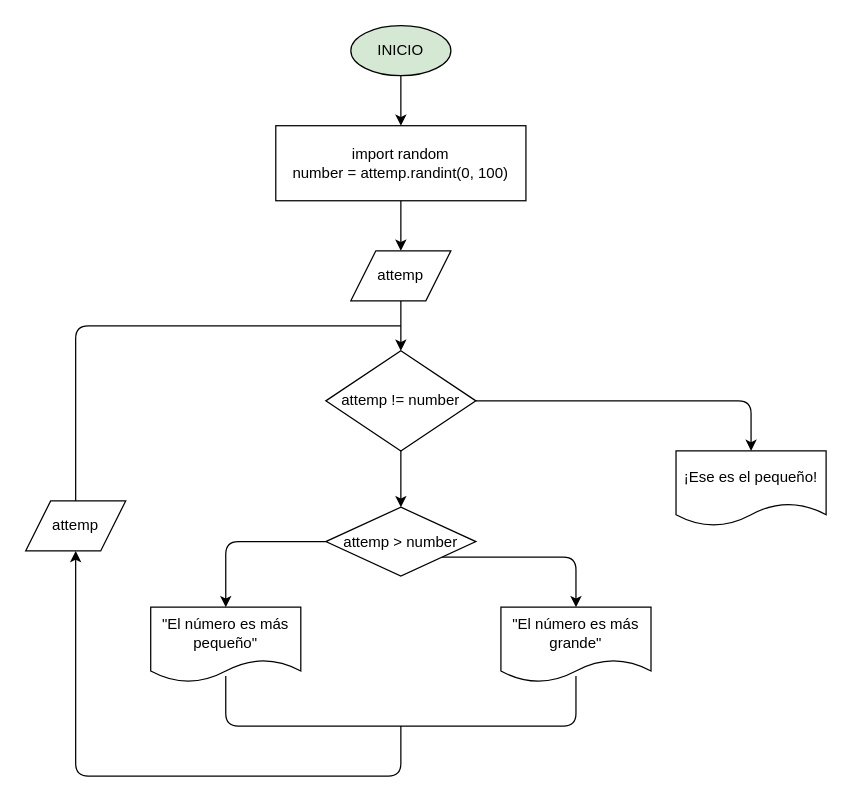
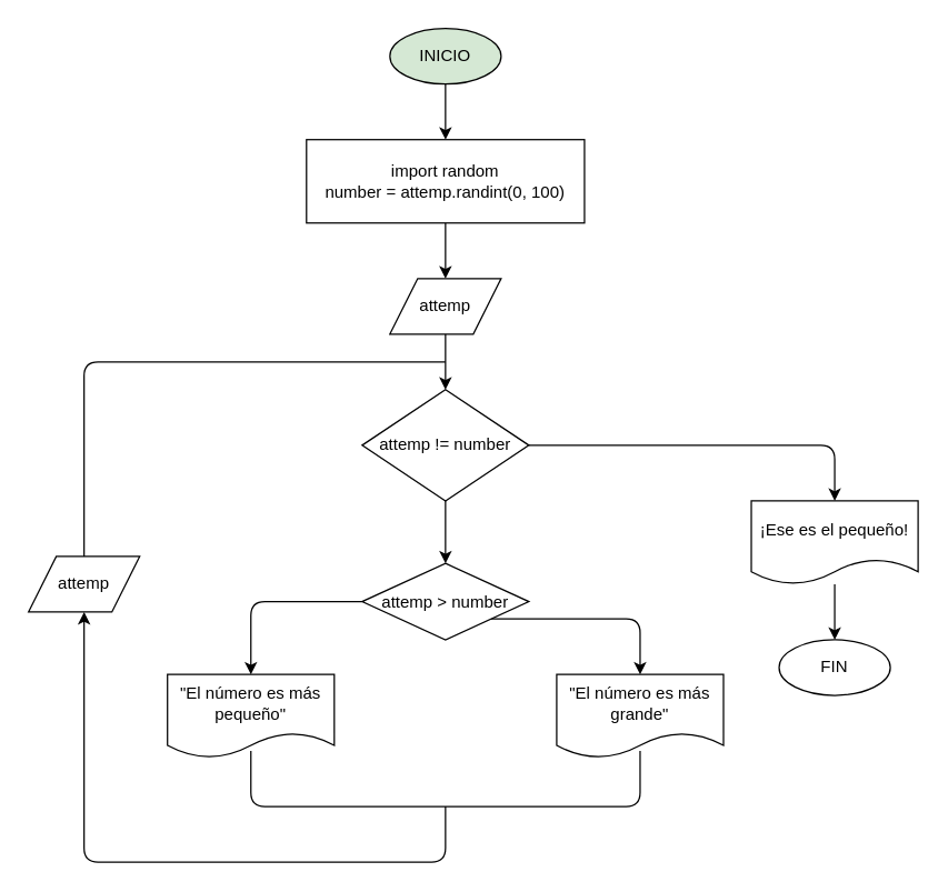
+ <mxCell id="20" value="" style="edgeStyle=orthogonalEdgeStyle;html=1;endArrow=classic;endFill=1;" edge="1" parent="1" source="21" target="22"><mxGeometry relative="1" as="geometry" /></mxCell>
+ <mxCell id="22" value="FIN" style="ellipse;whiteSpace=wrap;html=1;" vertex="1" parent="1"><mxGeometry x="560" y="460" width="80" height="40" as="geometry" /></mxCell>
